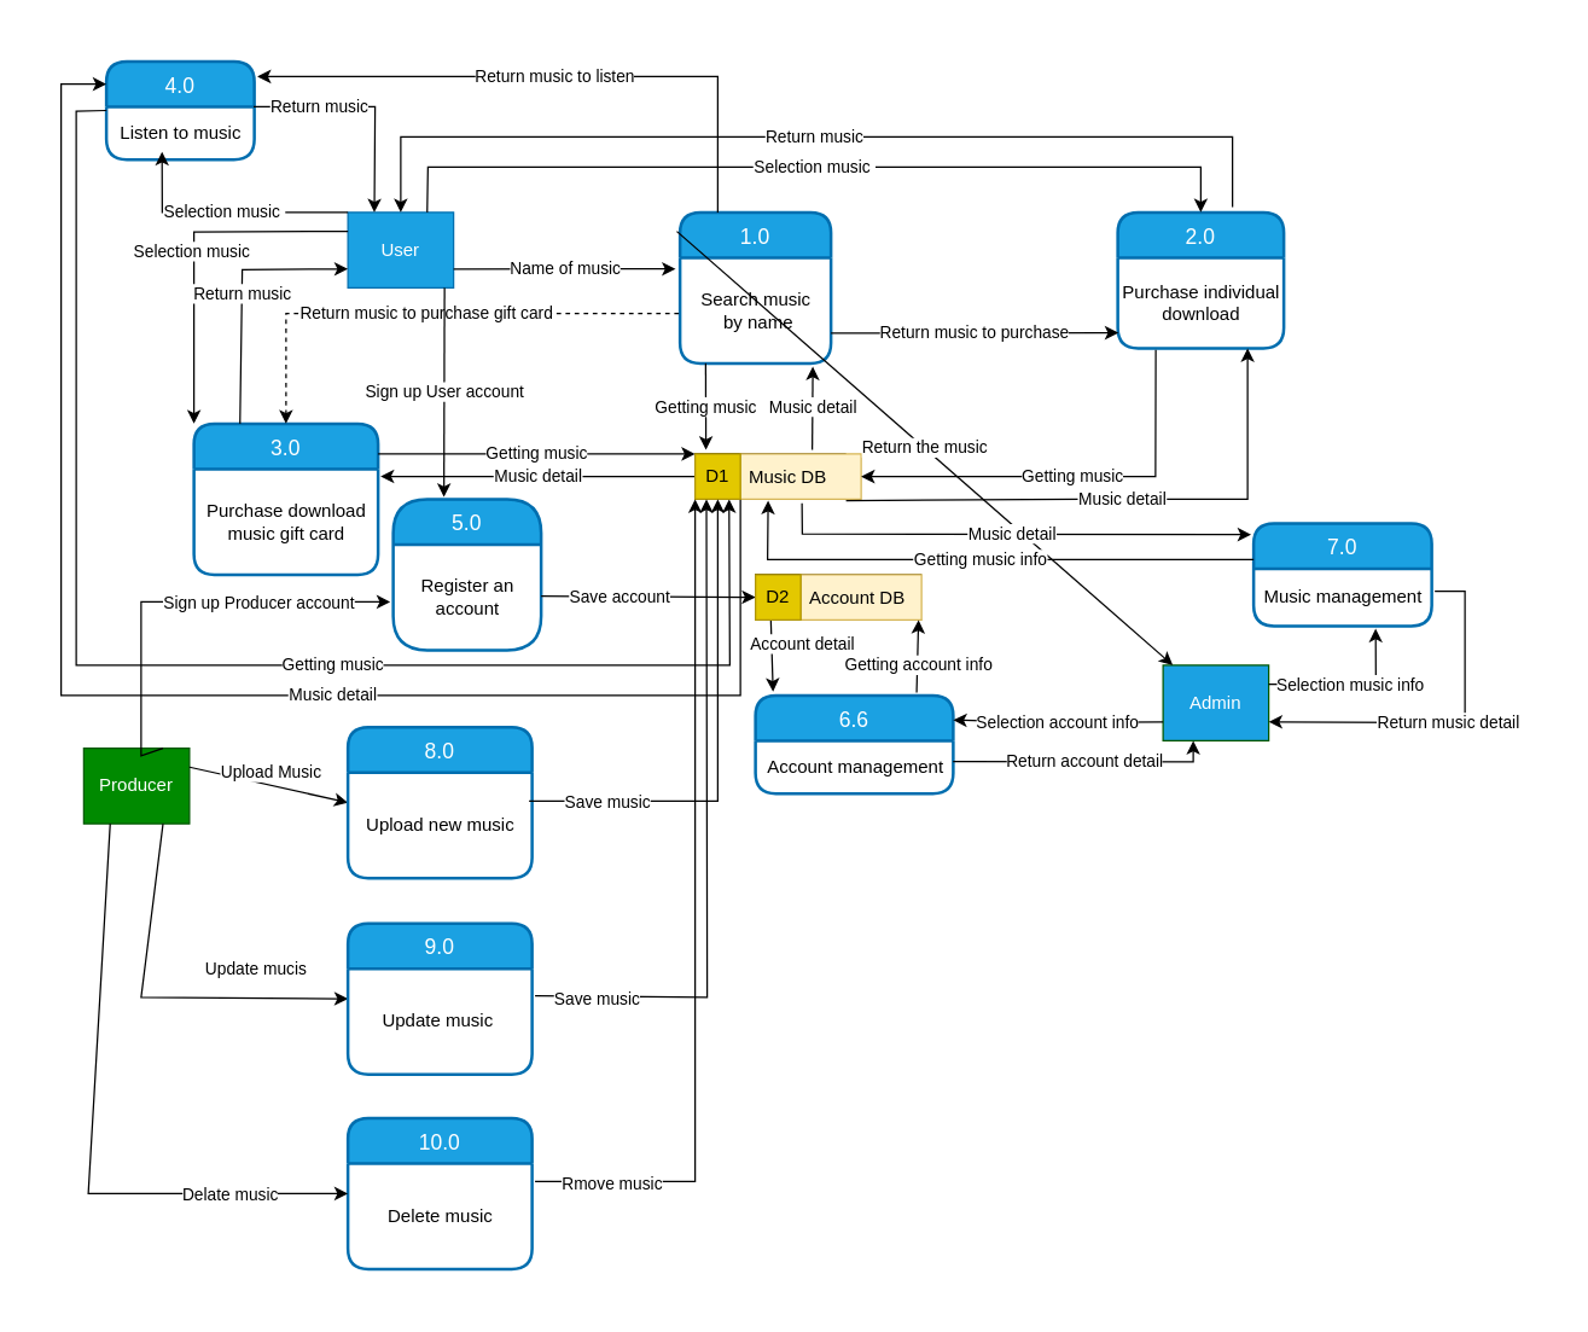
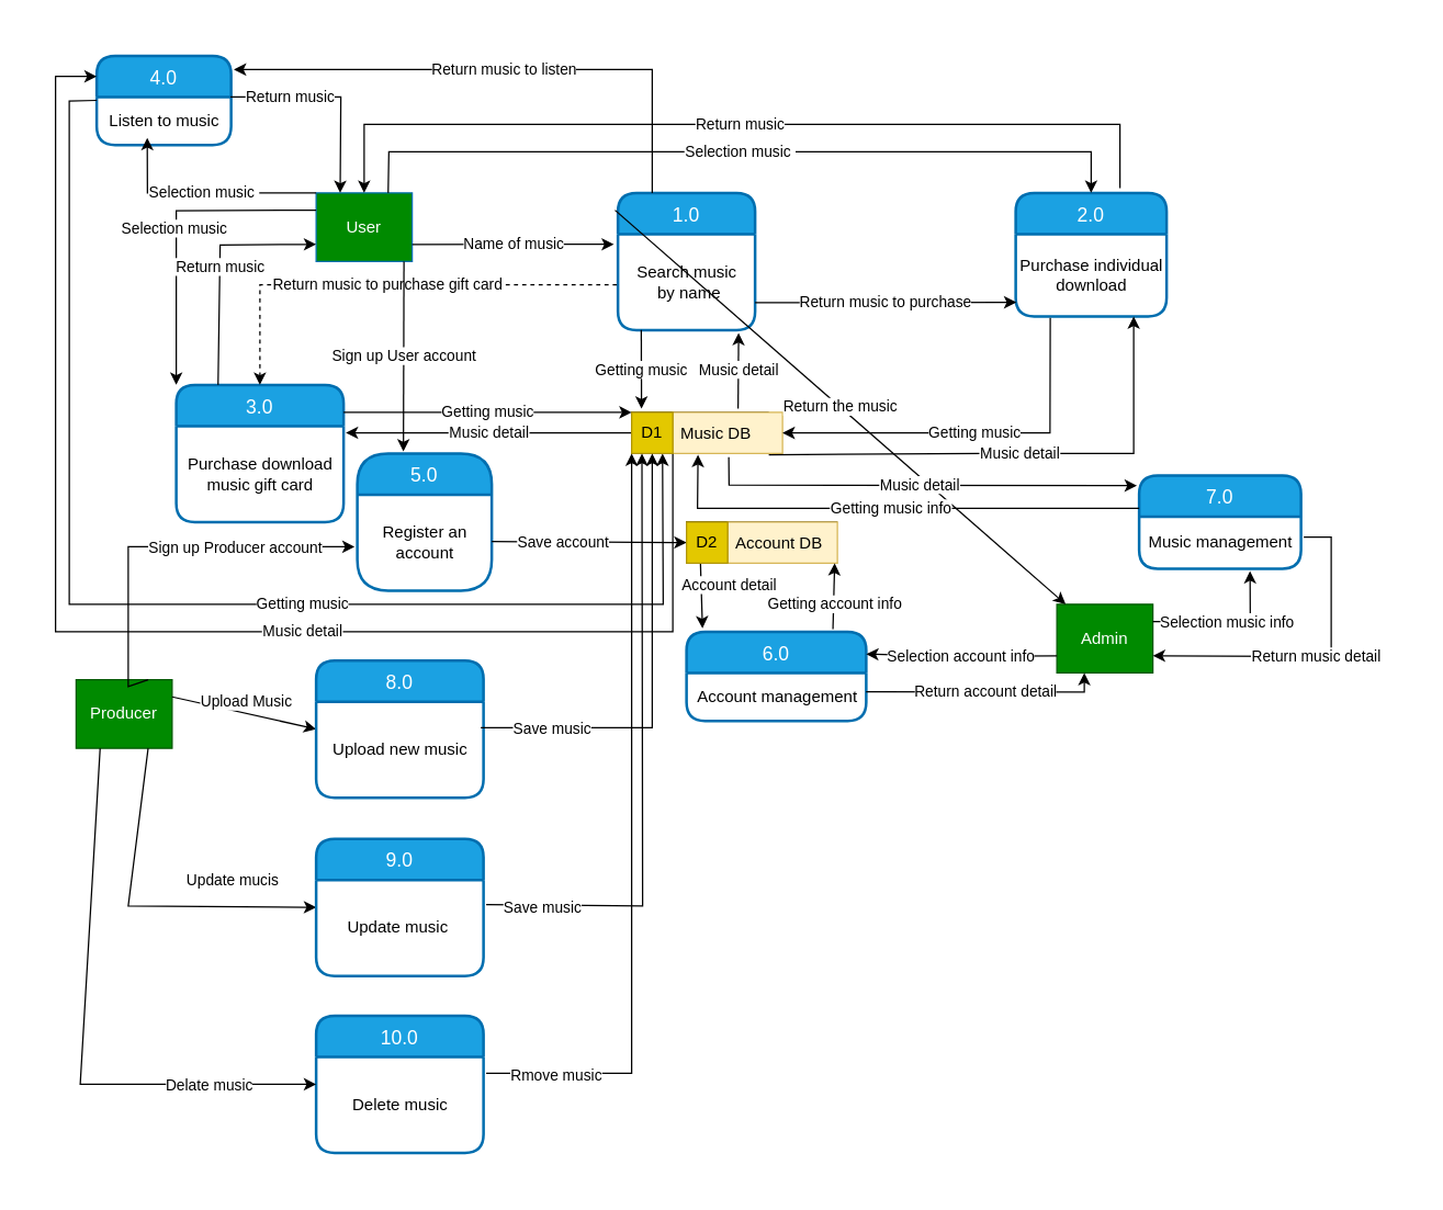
- <mxCell id="21" value="User" style="rounded=0;whiteSpace=wrap;html=1;labelBorderColor=none;fillColor=#1ba1e2;strokeColor=#006EAF;fontColor=#ffffff;" parent="1" vertex="1"><mxGeometry x="230" y="140" width="70" height="50" as="geometry" /></mxCell>
+ <mxCell id="21" value="User" style="rounded=0;whiteSpace=wrap;html=1;labelBorderColor=none;fillColor=#008a00;strokeColor=#006EAF;fontColor=#ffffff;" parent="1" vertex="1"><mxGeometry x="230" y="140" width="70" height="50" as="geometry" /></mxCell>
- <mxCell id="22" value="Admin" style="rounded=0;whiteSpace=wrap;html=1;fillColor=#1ba1e2;fontColor=#ffffff;strokeColor=#005700;labelBorderColor=none;" parent="1" vertex="1"><mxGeometry x="770" y="440" width="70" height="50" as="geometry" /></mxCell>
+ <mxCell id="22" value="Admin" style="rounded=0;whiteSpace=wrap;html=1;fillColor=#008a00;fontColor=#ffffff;strokeColor=#005700;labelBorderColor=none;" parent="1" vertex="1"><mxGeometry x="770" y="440" width="70" height="50" as="geometry" /></mxCell>
- <mxCell id="13" value="6.6" style="swimlane;childLayout=stackLayout;horizontal=1;startSize=30;horizontalStack=0;rounded=1;fontSize=14;fontStyle=0;strokeWidth=2;resizeParent=0;resizeLast=1;shadow=0;dashed=0;align=center;labelBorderColor=none;fillColor=#1ba1e2;strokeColor=#006EAF;fontColor=#ffffff;" parent="1" vertex="1"><mxGeometry x="500" y="460" width="131" height="65" as="geometry" /></mxCell>
+ <mxCell id="13" value="6.0" style="swimlane;childLayout=stackLayout;horizontal=1;startSize=30;horizontalStack=0;rounded=1;fontSize=14;fontStyle=0;strokeWidth=2;resizeParent=0;resizeLast=1;shadow=0;dashed=0;align=center;labelBorderColor=none;fillColor=#1ba1e2;strokeColor=#006EAF;fontColor=#ffffff;" parent="1" vertex="1"><mxGeometry x="500" y="460" width="131" height="65" as="geometry" /></mxCell>
